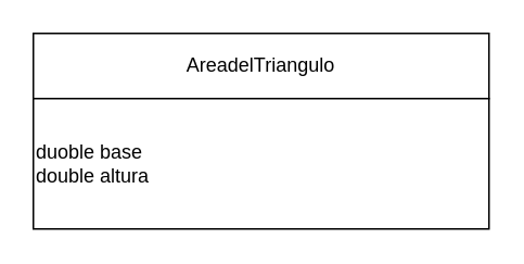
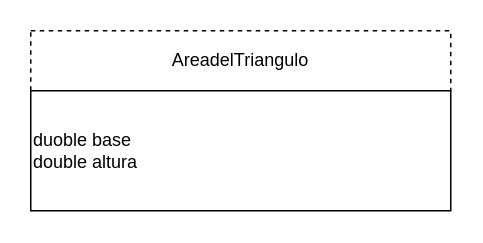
- <mxCell id="2" value="AreadelTriangulo" style="rounded=0;whiteSpace=wrap;html=1;" vertex="1" parent="1"><mxGeometry x="20" y="20" width="280" height="40" as="geometry" /></mxCell>
+ <mxCell id="2" value="AreadelTriangulo" style="rounded=0;whiteSpace=wrap;html=1;dashed=1;" vertex="1" parent="1"><mxGeometry x="20" y="20" width="280" height="40" as="geometry" /></mxCell>
